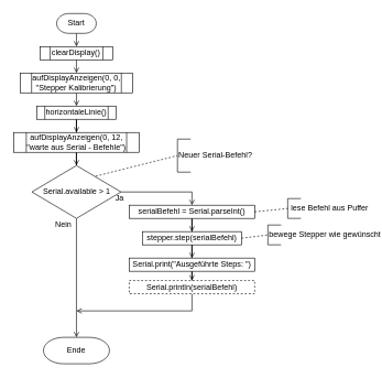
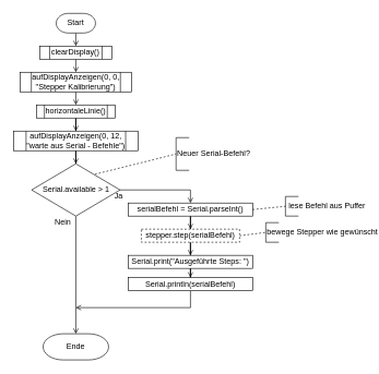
- <mxCell id="29" value="&lt;span&gt;stepper.step(serialBefehl)&lt;/span&gt;" style="rounded=0;whiteSpace=wrap;html=1;strokeWidth=1;" vertex="1" parent="1"><mxGeometry x="215" y="350" width="150" height="20" as="geometry" /></mxCell>
+ <mxCell id="29" value="&lt;span&gt;stepper.step(serialBefehl)&lt;/span&gt;" style="rounded=0;whiteSpace=wrap;html=1;strokeWidth=1;dashed=1;" vertex="1" parent="1"><mxGeometry x="215" y="350" width="150" height="20" as="geometry" /></mxCell>
- <mxCell id="33" value="&lt;div&gt;Serial.println(serialBefehl)&lt;/div&gt;" style="rounded=0;whiteSpace=wrap;html=1;strokeWidth=1;align=center;dashed=1;" vertex="1" parent="1"><mxGeometry x="195" y="424" width="190" height="20" as="geometry" /></mxCell>
+ <mxCell id="33" value="&lt;div&gt;Serial.println(serialBefehl)&lt;/div&gt;" style="rounded=0;whiteSpace=wrap;html=1;strokeWidth=1;align=center;" vertex="1" parent="1"><mxGeometry x="195" y="424" width="190" height="20" as="geometry" /></mxCell>
